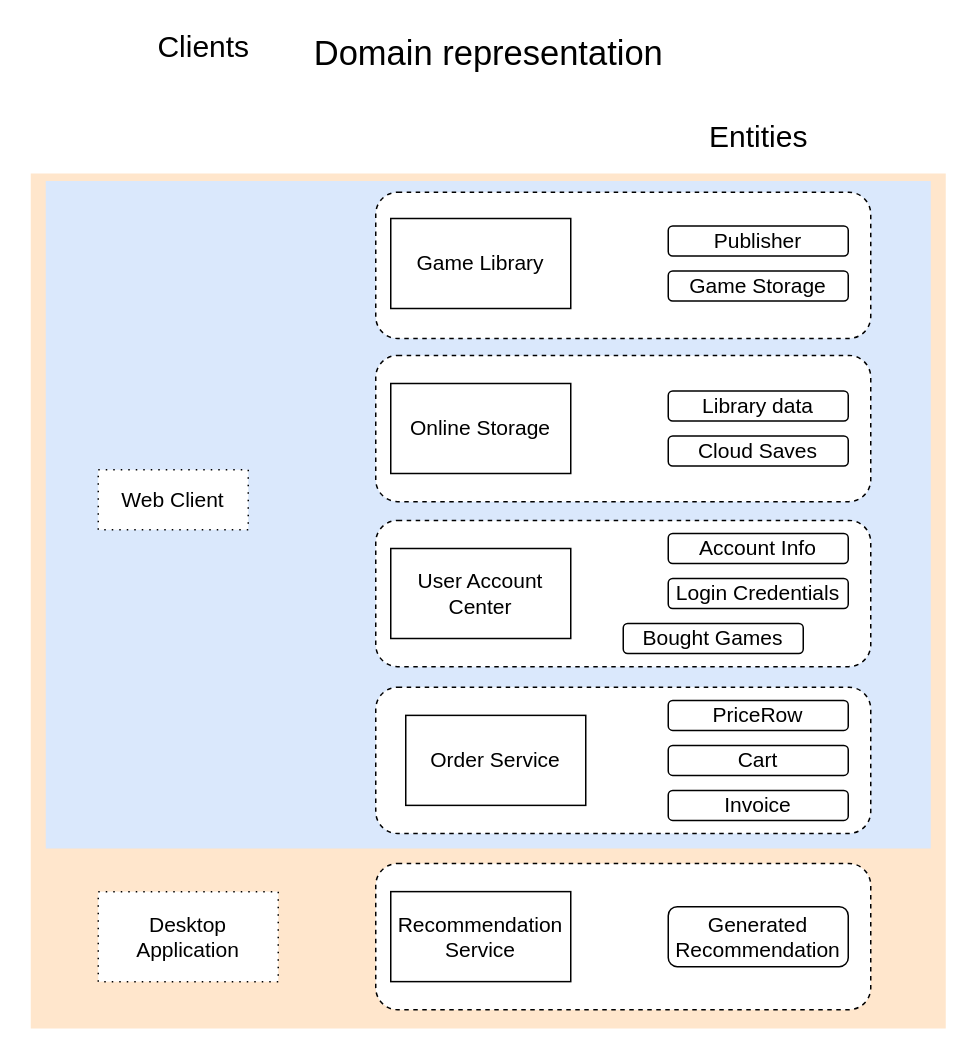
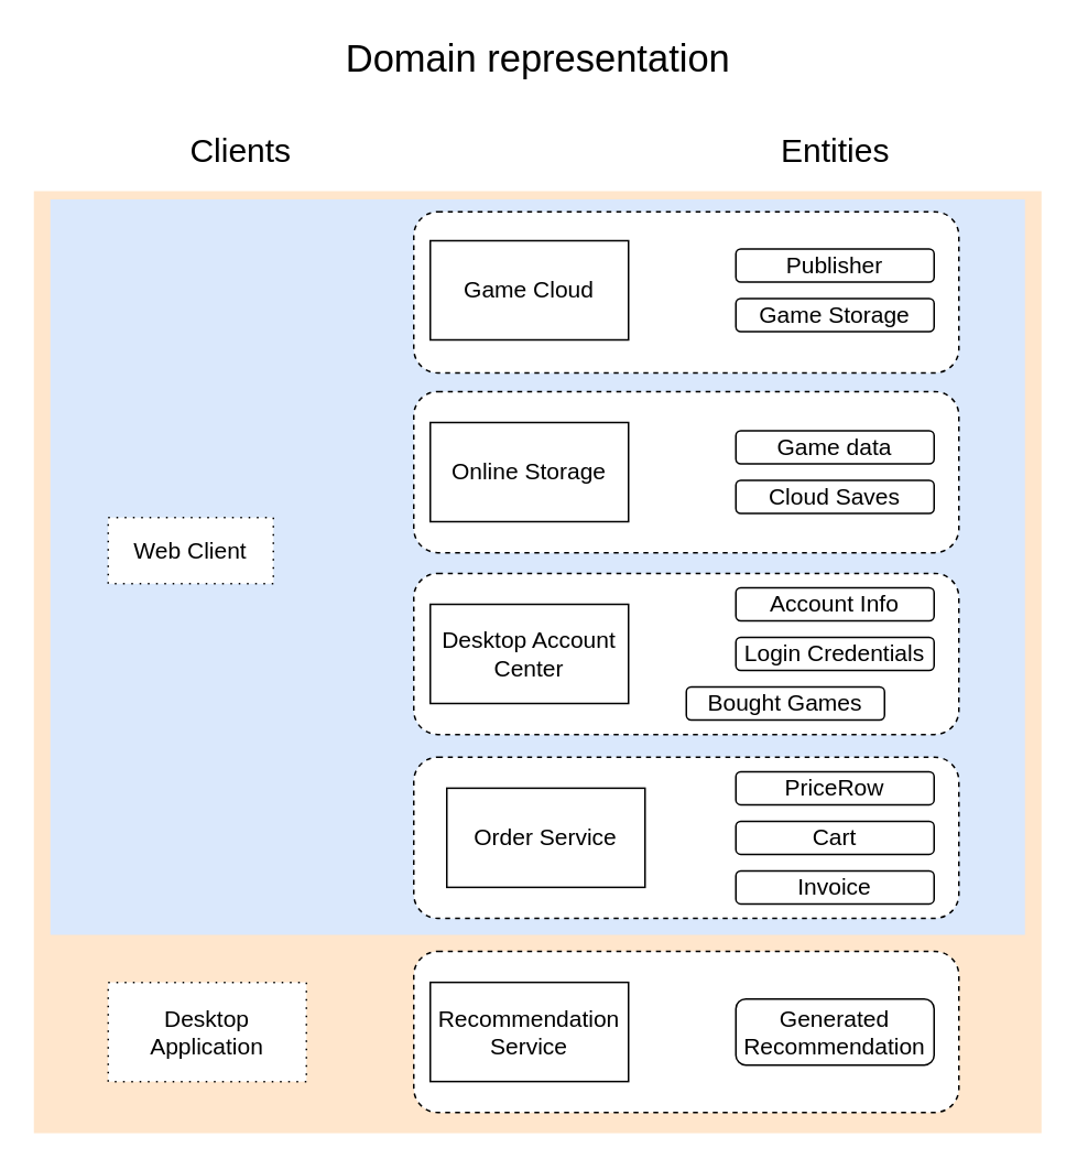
- <mxCell id="27" value="Clients" style="text;html=1;align=center;verticalAlign=middle;resizable=0;points=[];autosize=1;fontSize=20;" vertex="1" parent="1"><mxGeometry x="95" y="15" width="80" height="30" as="geometry" /></mxCell>
+ <mxCell id="27" value="Clients" style="text;html=1;align=center;verticalAlign=middle;resizable=0;points=[];autosize=1;fontSize=20;" vertex="1" parent="1"><mxGeometry x="105" y="75" width="80" height="30" as="geometry" /></mxCell>
- <mxCell id="10" value="Game Library" style="rounded=0;whiteSpace=wrap;html=1;fontSize=14;" vertex="1" parent="1"><mxGeometry x="260" y="145" width="120" height="60" as="geometry" /></mxCell>
+ <mxCell id="10" value="Game Cloud" style="rounded=0;whiteSpace=wrap;html=1;fontSize=14;" vertex="1" parent="1"><mxGeometry x="260" y="145" width="120" height="60" as="geometry" /></mxCell>
- <mxCell id="18" value="Library data" style="rounded=1;whiteSpace=wrap;html=1;fontSize=14;" vertex="1" parent="1"><mxGeometry x="445" y="260" width="120" height="20" as="geometry" /></mxCell>
+ <mxCell id="18" value="Game data" style="rounded=1;whiteSpace=wrap;html=1;fontSize=14;" vertex="1" parent="1"><mxGeometry x="445" y="260" width="120" height="20" as="geometry" /></mxCell>
- <mxCell id="12" value="User Account Center" style="rounded=0;whiteSpace=wrap;html=1;fontSize=14;" vertex="1" parent="1"><mxGeometry x="260" y="365" width="120" height="60" as="geometry" /></mxCell>
+ <mxCell id="12" value="Desktop Account Center" style="rounded=0;whiteSpace=wrap;html=1;fontSize=14;" vertex="1" parent="1"><mxGeometry x="260" y="365" width="120" height="60" as="geometry" /></mxCell>
